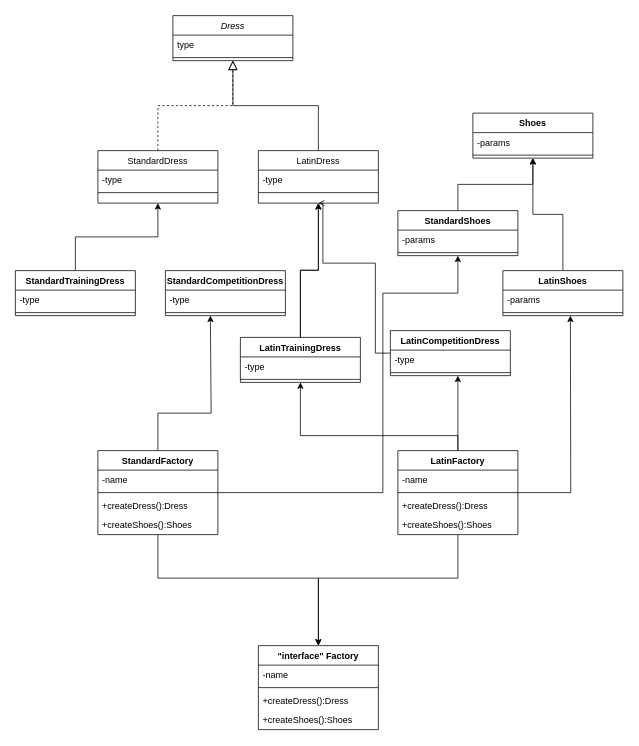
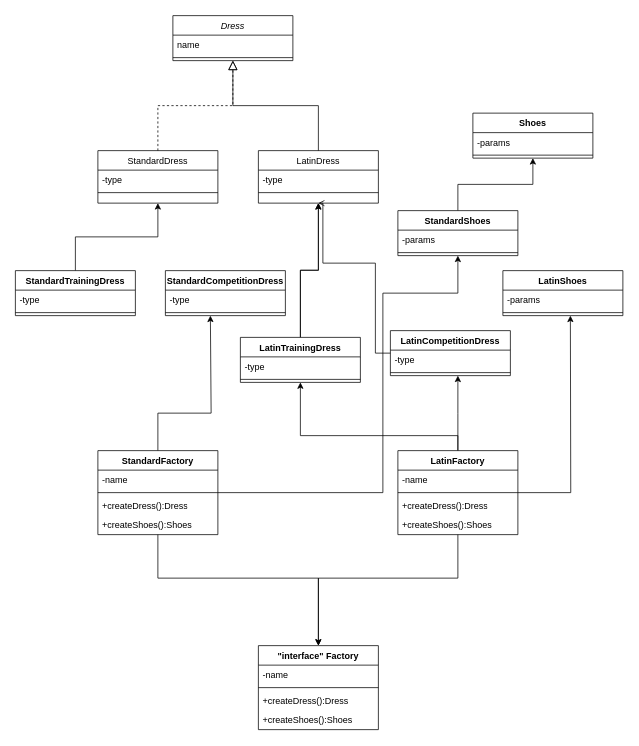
- <mxCell id="4" value="type" style="text;align=left;verticalAlign=top;spacingLeft=4;spacingRight=4;overflow=hidden;rotatable=0;points=[[0,0.5],[1,0.5]];portConstraint=eastwest;" parent="3" vertex="1"><mxGeometry y="26" width="160" height="26" as="geometry" /></mxCell>
+ <mxCell id="4" value="name" style="text;align=left;verticalAlign=top;spacingLeft=4;spacingRight=4;overflow=hidden;rotatable=0;points=[[0,0.5],[1,0.5]];portConstraint=eastwest;" parent="3" vertex="1"><mxGeometry y="26" width="160" height="26" as="geometry" /></mxCell>
- <mxCell id="38" style="edgeStyle=orthogonalEdgeStyle;rounded=0;orthogonalLoop=1;jettySize=auto;html=1;entryX=0.5;entryY=1;entryDx=0;entryDy=0;" edge="1" parent="1" source="39" target="31"><mxGeometry relative="1" as="geometry" /></mxCell>
